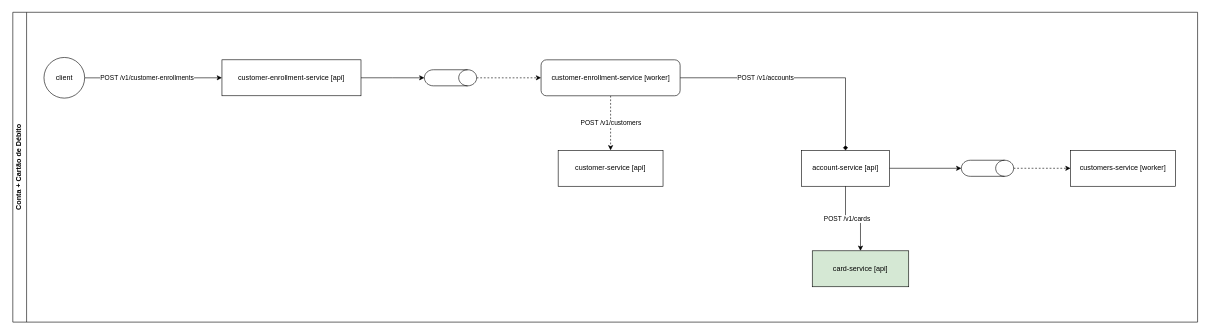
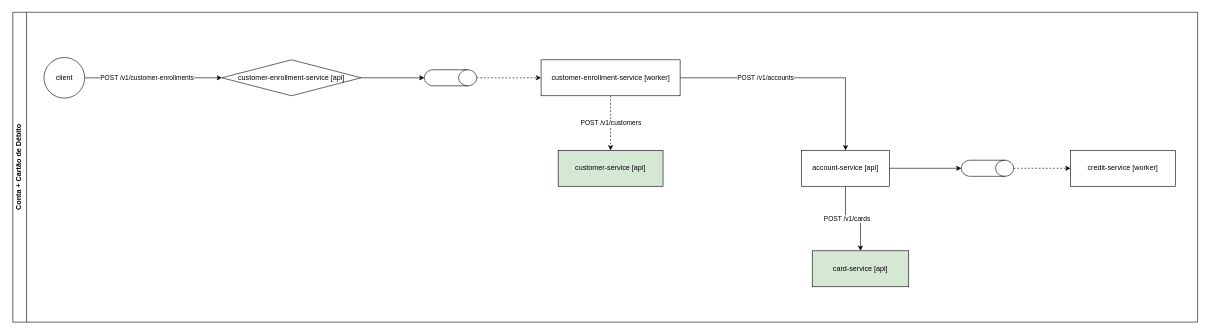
- <mxCell id="11" value="customer-enrollment-service [api]" style="rounded=0;whiteSpace=wrap;html=1;" vertex="1" parent="2"><mxGeometry x="349" y="79.31" width="232" height="60" as="geometry" /></mxCell>
+ <mxCell id="11" value="customer-enrollment-service [api]" style="rhombus;whiteSpace=wrap;html=1;" vertex="1" parent="2"><mxGeometry x="349" y="79.31" width="232" height="60" as="geometry" /></mxCell>
- <mxCell id="15" value="customer-enrollment-service [worker]" style="whiteSpace=wrap;html=1;rounded=1;" vertex="1" parent="2"><mxGeometry x="881.5" y="79.31" width="232" height="60" as="geometry" /></mxCell>
+ <mxCell id="15" value="customer-enrollment-service [worker]" style="rounded=0;whiteSpace=wrap;html=1;" vertex="1" parent="2"><mxGeometry x="881.5" y="79.31" width="232" height="60" as="geometry" /></mxCell>
- <mxCell id="5" style="edgeStyle=orthogonalEdgeStyle;rounded=0;orthogonalLoop=1;jettySize=auto;html=1;exitX=1;exitY=0.5;exitDx=0;exitDy=0;endArrow=diamond;" parent="2" source="15" target="4" edge="1"><mxGeometry relative="1" as="geometry" /></mxCell>
+ <mxCell id="5" style="edgeStyle=orthogonalEdgeStyle;rounded=0;orthogonalLoop=1;jettySize=auto;html=1;exitX=1;exitY=0.5;exitDx=0;exitDy=0;" parent="2" source="15" target="4" edge="1"><mxGeometry relative="1" as="geometry" /></mxCell>
- <mxCell id="3" value="customer-service [api]" style="rounded=0;whiteSpace=wrap;html=1;" parent="2" vertex="1"><mxGeometry x="910" y="230.31" width="175" height="60" as="geometry" /></mxCell>
+ <mxCell id="3" value="customer-service [api]" style="rounded=0;whiteSpace=wrap;html=1;fillColor=#d5e8d4;" parent="2" vertex="1"><mxGeometry x="910" y="230.31" width="175" height="60" as="geometry" /></mxCell>
- <mxCell id="19" value="customers-service [worker]" style="rounded=0;whiteSpace=wrap;html=1;" vertex="1" parent="2"><mxGeometry x="1765" y="230.31" width="175" height="60" as="geometry" /></mxCell>
+ <mxCell id="19" value="credit-service [worker]" style="rounded=0;whiteSpace=wrap;html=1;" vertex="1" parent="2"><mxGeometry x="1765" y="230.31" width="175" height="60" as="geometry" /></mxCell>
